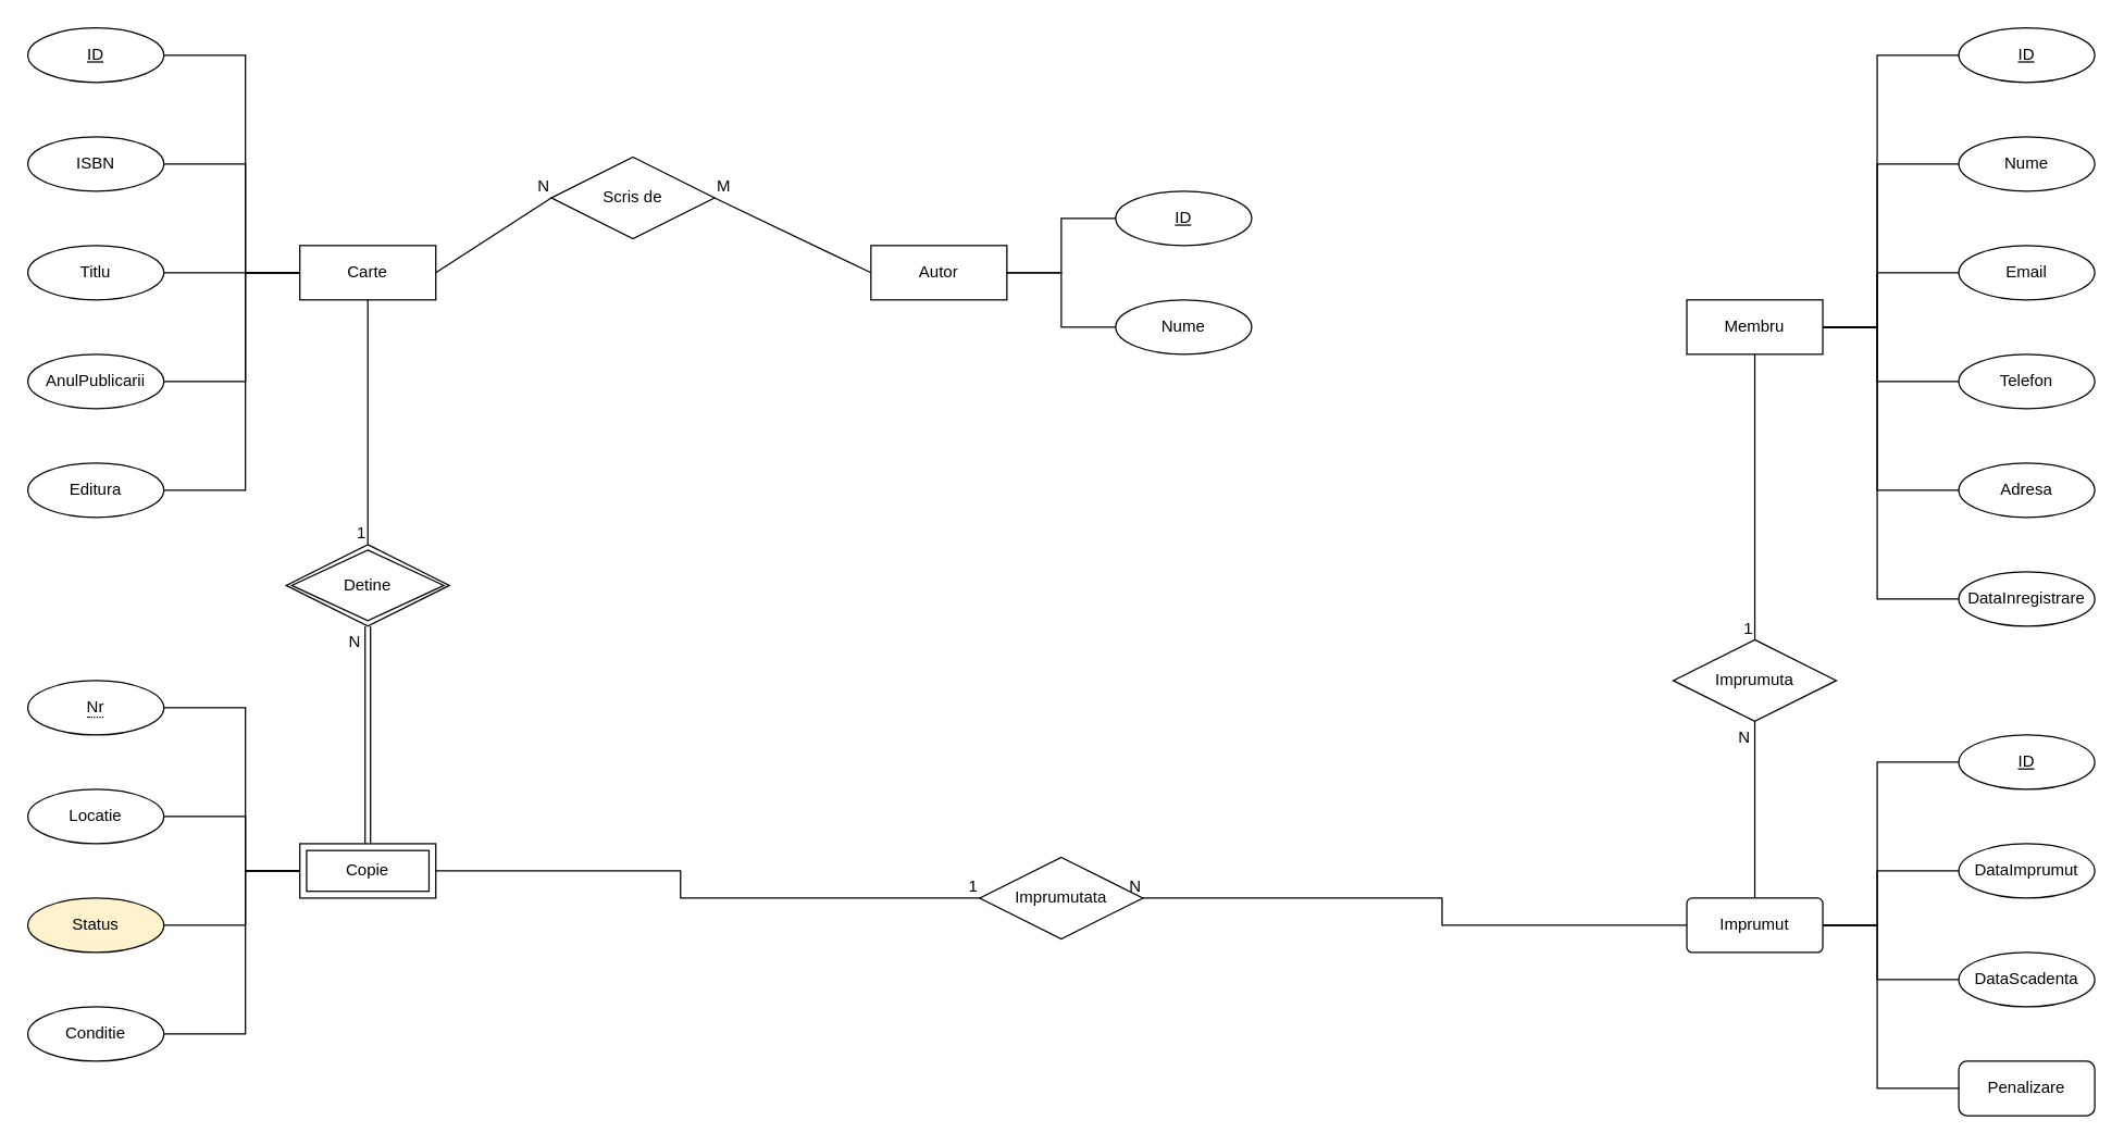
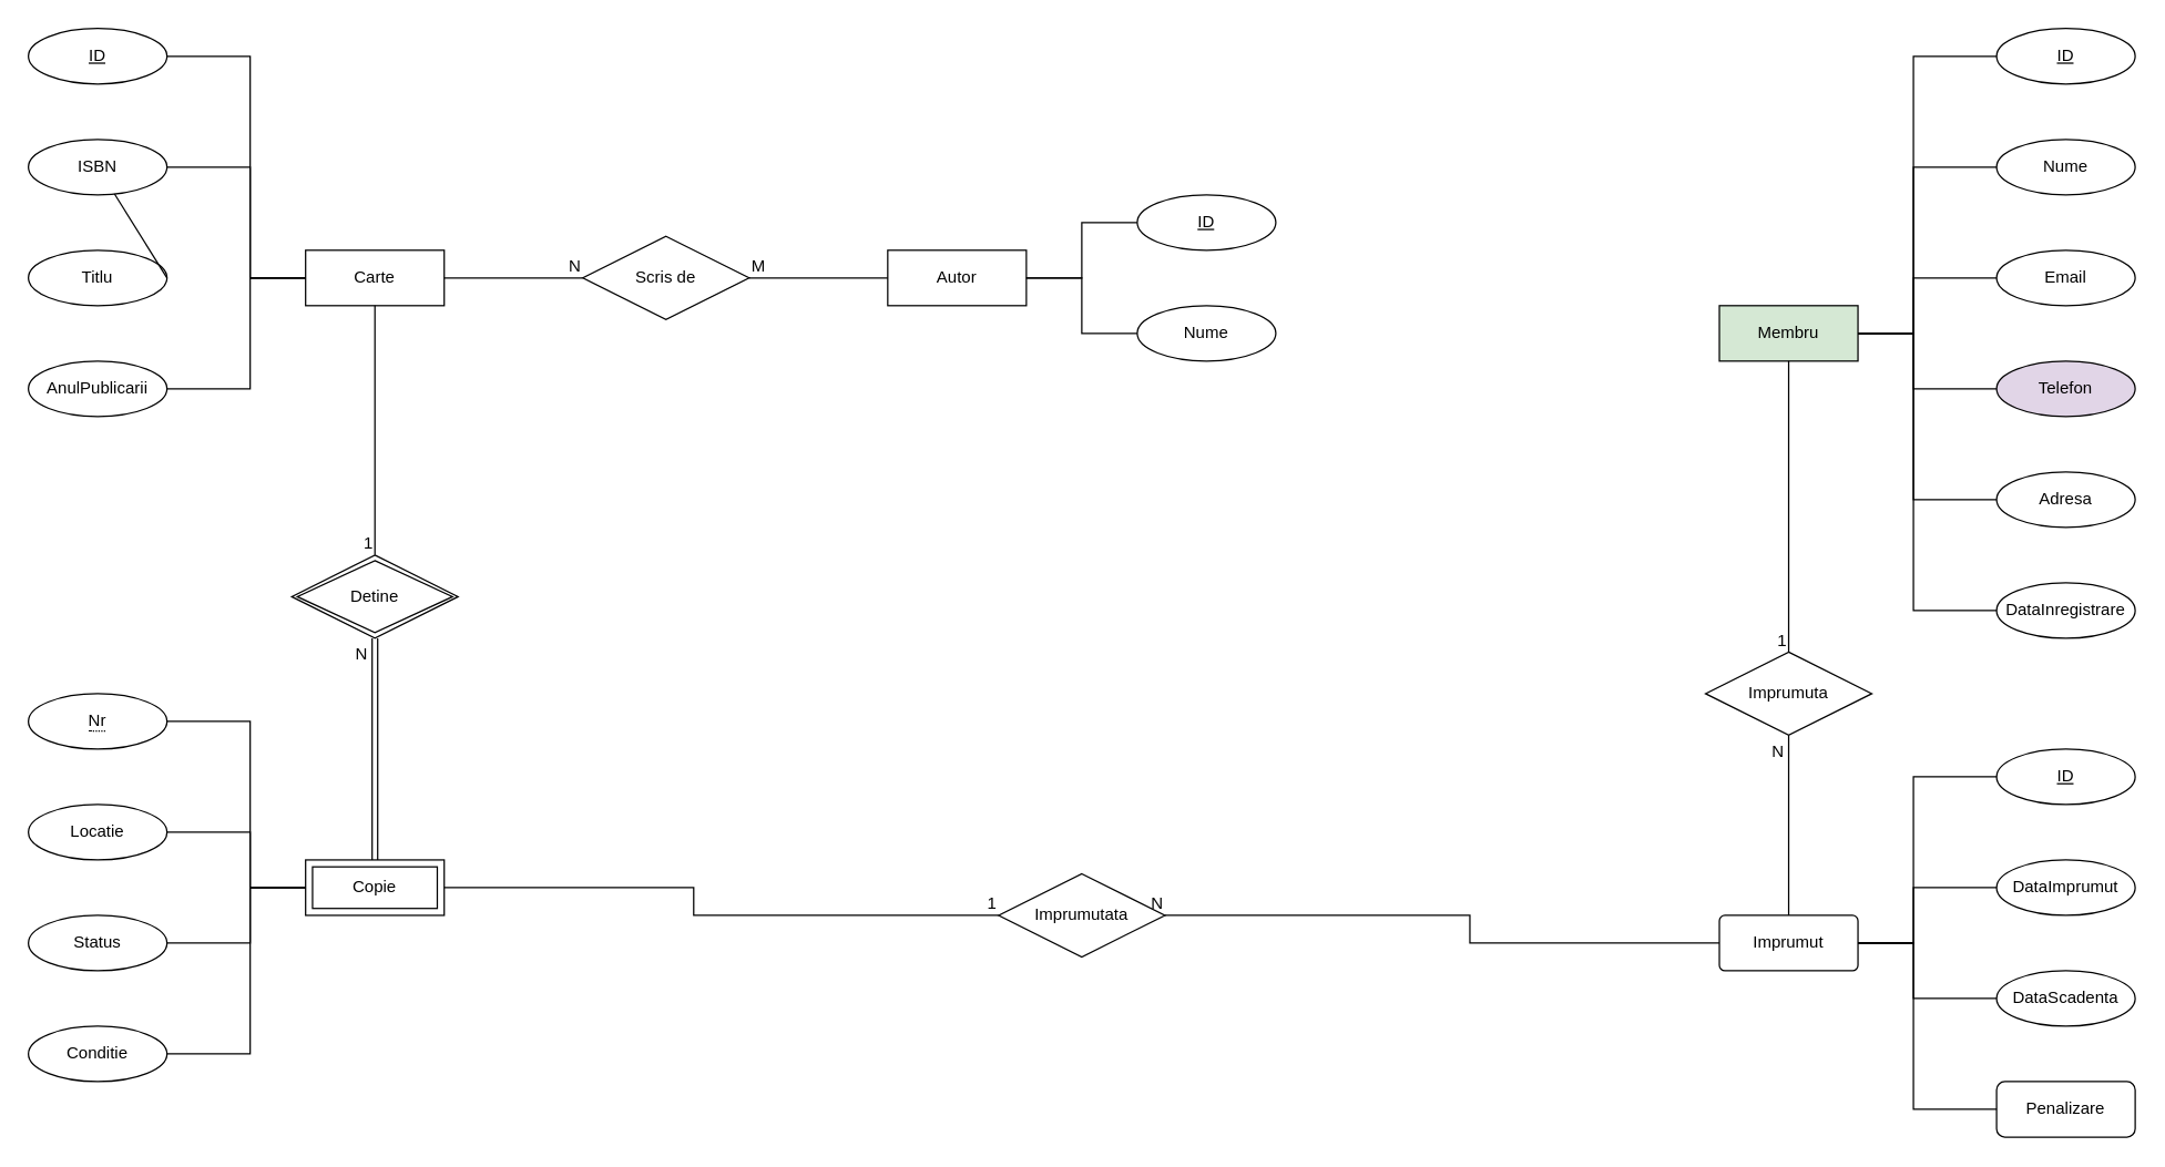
- <mxCell id="32" value="Scris de" style="shape=rhombus;perimeter=rhombusPerimeter;whiteSpace=wrap;html=1;align=center;" vertex="1" parent="1"><mxGeometry x="405" y="115" width="120" height="60" as="geometry" /></mxCell>
+ <mxCell id="32" value="Scris de" style="shape=rhombus;perimeter=rhombusPerimeter;whiteSpace=wrap;html=1;align=center;" vertex="1" parent="1"><mxGeometry x="420" y="170" width="120" height="60" as="geometry" /></mxCell>
- <mxCell id="10" value="" style="endArrow=none;html=1;rounded=0;exitX=1;exitY=0.5;exitDx=0;exitDy=0;entryX=0;entryY=0.5;entryDx=0;entryDy=0;" edge="1" parent="1" source="5" target="2"><mxGeometry relative="1" as="geometry"><mxPoint x="260" y="180" as="sourcePoint" /><mxPoint x="420" y="180" as="targetPoint" /></mxGeometry></mxCell>
+ <mxCell id="10" value="" style="endArrow=none;html=1;rounded=0;exitX=1;exitY=0.5;exitDx=0;exitDy=0;" edge="1" parent="1" source="5" target="4"><mxGeometry relative="1" as="geometry"><mxPoint x="260" y="180" as="sourcePoint" /><mxPoint x="420" y="180" as="targetPoint" /></mxGeometry></mxCell>
- <mxCell id="37" value="Membru" style="whiteSpace=wrap;html=1;align=center;" vertex="1" parent="1"><mxGeometry x="1240" y="220" width="100" height="40" as="geometry" /></mxCell>
+ <mxCell id="37" value="Membru" style="whiteSpace=wrap;html=1;align=center;fillColor=#d5e8d4;" vertex="1" parent="1"><mxGeometry x="1240" y="220" width="100" height="40" as="geometry" /></mxCell>
- <mxCell id="41" value="Telefon" style="ellipse;whiteSpace=wrap;html=1;align=center;" vertex="1" parent="1"><mxGeometry x="1440" y="260" width="100" height="40" as="geometry" /></mxCell>
+ <mxCell id="41" value="Telefon" style="ellipse;whiteSpace=wrap;html=1;align=center;fillColor=#e1d5e7;" vertex="1" parent="1"><mxGeometry x="1440" y="260" width="100" height="40" as="geometry" /></mxCell>
- <mxCell id="12" value="" style="endArrow=none;html=1;rounded=0;exitX=1;exitY=0.5;exitDx=0;exitDy=0;entryX=0;entryY=0.5;entryDx=0;entryDy=0;" edge="1" parent="1" source="7" target="2"><mxGeometry relative="1" as="geometry"><mxPoint x="130" y="210" as="sourcePoint" /><mxPoint x="230" y="210" as="targetPoint" /><Array as="points"><mxPoint x="180" y="360" /><mxPoint x="180" y="200" /></Array></mxGeometry></mxCell>
- <mxCell id="7" value="Editura" style="ellipse;whiteSpace=wrap;html=1;align=center;" vertex="1" parent="1"><mxGeometry x="20" y="340" width="100" height="40" as="geometry" /></mxCell>
- <mxCell id="16" value="Status" style="ellipse;whiteSpace=wrap;html=1;align=center;fillColor=#fff2cc;" vertex="1" parent="1"><mxGeometry x="20" y="660" width="100" height="40" as="geometry" /></mxCell>
+ <mxCell id="16" value="Status" style="ellipse;whiteSpace=wrap;html=1;align=center;" vertex="1" parent="1"><mxGeometry x="20" y="660" width="100" height="40" as="geometry" /></mxCell>
